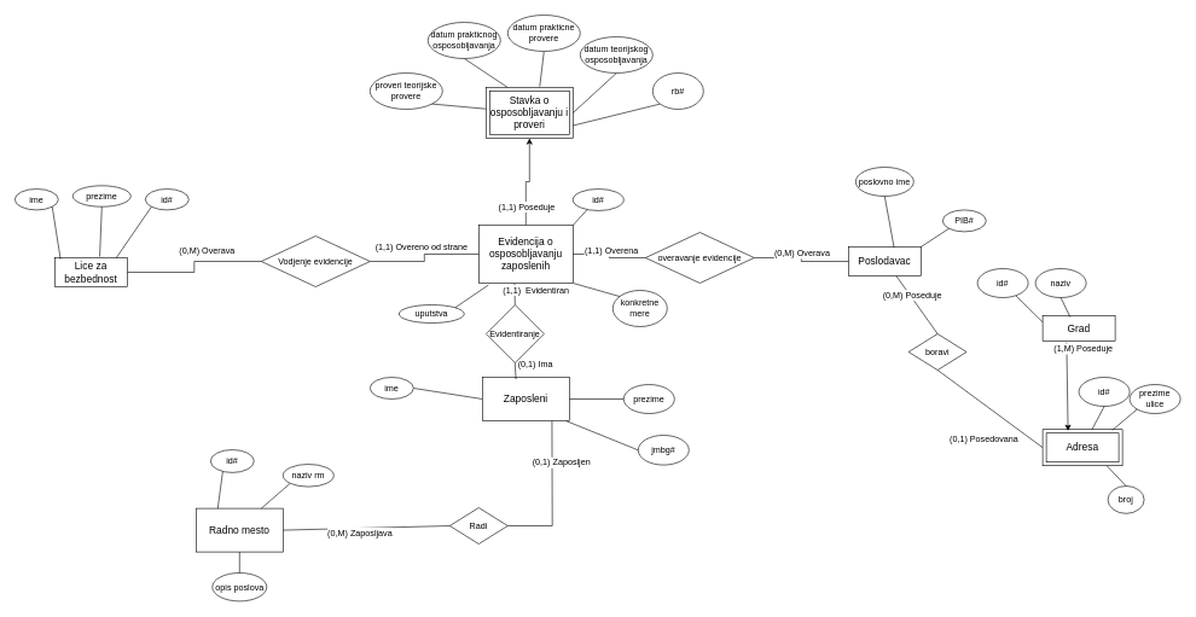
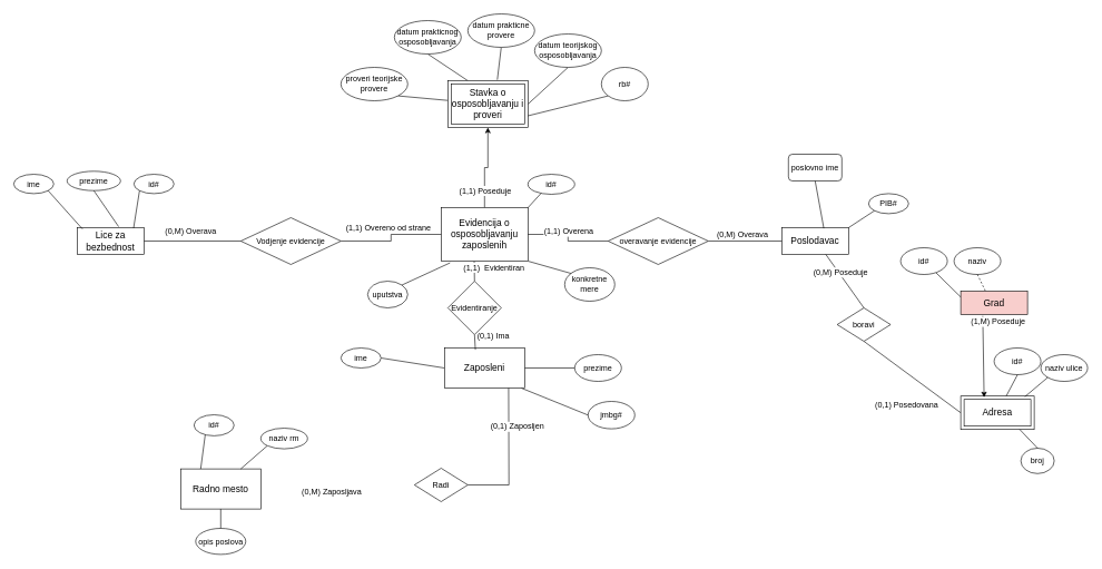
- <mxCell id="18" value="poslovno ime" style="ellipse;whiteSpace=wrap;html=1;align=center;" parent="1" vertex="1"><mxGeometry x="1180" y="230" width="80" height="40" as="geometry" /></mxCell>
+ <mxCell id="18" value="poslovno ime" style="whiteSpace=wrap;html=1;align=center;rounded=1;" parent="1" vertex="1"><mxGeometry x="1180" y="230" width="80" height="40" as="geometry" /></mxCell>
- <mxCell id="15" value="overavanje evidencije" style="shape=rhombus;perimeter=rhombusPerimeter;whiteSpace=wrap;html=1;align=center;" parent="1" vertex="1"><mxGeometry x="890" y="320" width="150" height="70" as="geometry" /></mxCell>
+ <mxCell id="15" value="overavanje evidencije" style="shape=rhombus;perimeter=rhombusPerimeter;whiteSpace=wrap;html=1;align=center;" parent="1" vertex="1"><mxGeometry x="910" y="325" width="150" height="70" as="geometry" /></mxCell>
- <mxCell id="27" value="&lt;font style=&quot;font-size: 14px;&quot;&gt;Lice za bezbednost&lt;/font&gt;" style="whiteSpace=wrap;html=1;align=center;" parent="1" vertex="1"><mxGeometry x="75" y="355" width="100" height="40" as="geometry" /></mxCell>
+ <mxCell id="27" value="&lt;font style=&quot;font-size: 14px;&quot;&gt;Lice za bezbednost&lt;/font&gt;" style="whiteSpace=wrap;html=1;align=center;" parent="1" vertex="1"><mxGeometry x="115" y="340" width="100" height="40" as="geometry" /></mxCell>
- <mxCell id="83" style="rounded=0;orthogonalLoop=1;jettySize=auto;html=1;exitX=0.5;exitY=1;exitDx=0;exitDy=0;entryX=0.38;entryY=0.057;entryDx=0;entryDy=0;entryPerimeter=0;endArrow=none;endFill=0;" parent="1" source="74" target="73" edge="1"><mxGeometry relative="1" as="geometry" /></mxCell>
+ <mxCell id="83" style="rounded=0;orthogonalLoop=1;jettySize=auto;html=1;exitX=0.5;exitY=1;exitDx=0;exitDy=0;entryX=0.38;entryY=0.057;entryDx=0;entryDy=0;entryPerimeter=0;endArrow=none;endFill=0;dashed=1;" parent="1" source="74" target="73" edge="1"><mxGeometry relative="1" as="geometry" /></mxCell>
- <mxCell id="62" value="uputstva" style="ellipse;whiteSpace=wrap;html=1;" parent="1" vertex="1"><mxGeometry x="550" y="420" width="90" height="25" as="geometry" /></mxCell>
+ <mxCell id="62" value="uputstva" style="ellipse;whiteSpace=wrap;html=1;" parent="1" vertex="1"><mxGeometry x="550" y="420" width="60" height="40" as="geometry" /></mxCell>
- <mxCell id="73" value="&lt;font style=&quot;font-size: 14px;&quot;&gt;Grad&lt;/font&gt;" style="rounded=0;whiteSpace=wrap;html=1;" parent="1" vertex="1"><mxGeometry x="1438" y="435" width="100" height="35" as="geometry" /></mxCell>
+ <mxCell id="73" value="&lt;font style=&quot;font-size: 14px;&quot;&gt;Grad&lt;/font&gt;" style="rounded=0;whiteSpace=wrap;html=1;fillColor=#f8cecc;" parent="1" vertex="1"><mxGeometry x="1438" y="435" width="100" height="35" as="geometry" /></mxCell>
- <mxCell id="78" value="prezime ulice" style="ellipse;whiteSpace=wrap;html=1;" parent="1" vertex="1"><mxGeometry x="1558" y="530" width="70" height="40" as="geometry" /></mxCell>
+ <mxCell id="78" value="naziv ulice" style="ellipse;whiteSpace=wrap;html=1;" parent="1" vertex="1"><mxGeometry x="1558" y="530" width="70" height="40" as="geometry" /></mxCell>
- <mxCell id="34" value="" style="rounded=0;orthogonalLoop=1;jettySize=auto;html=1;exitX=1;exitY=0.5;exitDx=0;exitDy=0;entryX=0;entryY=0.5;entryDx=0;entryDy=0;endArrow=none;endFill=0;" parent="1" source="39" target="35" edge="1"><mxGeometry relative="1" as="geometry"><mxPoint x="400" y="740" as="sourcePoint" /></mxGeometry></mxCell>
